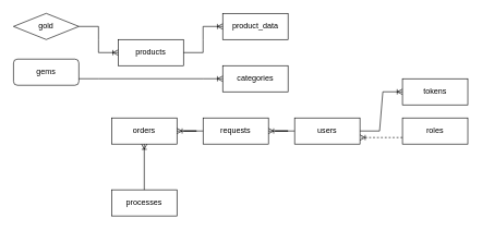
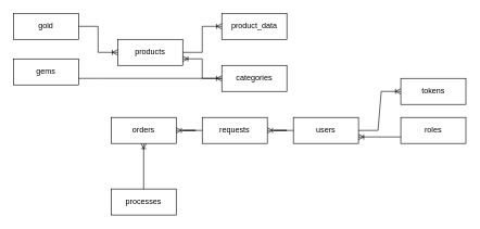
- <mxCell id="16" value="gold" style="rhombus;whiteSpace=wrap;html=1;align=center;" vertex="1" parent="1"><mxGeometry x="20" y="20" width="100" height="40" as="geometry" /></mxCell>
+ <mxCell id="16" value="gold" style="whiteSpace=wrap;html=1;align=center;" vertex="1" parent="1"><mxGeometry x="20" y="20" width="100" height="40" as="geometry" /></mxCell>
+ <mxCell id="20" value="" style="edgeStyle=entityRelationEdgeStyle;fontSize=12;html=1;endArrow=ERoneToMany;rounded=0;entryX=1;entryY=0.75;entryDx=0;entryDy=0;exitX=0;exitY=0.5;exitDx=0;exitDy=0;" edge="1" parent="1" source="13" target="12"><mxGeometry width="100" height="100" relative="1" as="geometry"><mxPoint x="180" y="250" as="sourcePoint" /><mxPoint x="280" y="150" as="targetPoint" /></mxGeometry></mxCell>
- <mxCell id="15" value="gems" style="whiteSpace=wrap;html=1;align=center;rounded=1;" vertex="1" parent="1"><mxGeometry x="20" y="90" width="100" height="40" as="geometry" /></mxCell>
+ <mxCell id="15" value="gems" style="whiteSpace=wrap;html=1;align=center;" vertex="1" parent="1"><mxGeometry x="20" y="90" width="100" height="40" as="geometry" /></mxCell>
- <mxCell id="6" value="" style="edgeStyle=entityRelationEdgeStyle;fontSize=12;html=1;endArrow=ERoneToMany;rounded=0;entryX=1;entryY=0.75;entryDx=0;entryDy=0;exitX=0;exitY=0.75;exitDx=0;exitDy=0;dashed=1;" edge="1" parent="1" source="2" target="4"><mxGeometry width="100" height="100" relative="1" as="geometry"><mxPoint x="590" y="280" as="sourcePoint" /><mxPoint x="690" y="180" as="targetPoint" /></mxGeometry></mxCell>
+ <mxCell id="6" value="" style="edgeStyle=entityRelationEdgeStyle;fontSize=12;html=1;endArrow=ERoneToMany;rounded=0;entryX=1;entryY=0.75;entryDx=0;entryDy=0;exitX=0;exitY=0.75;exitDx=0;exitDy=0;" edge="1" parent="1" source="2" target="4"><mxGeometry width="100" height="100" relative="1" as="geometry"><mxPoint x="590" y="280" as="sourcePoint" /><mxPoint x="690" y="180" as="targetPoint" /></mxGeometry></mxCell>
